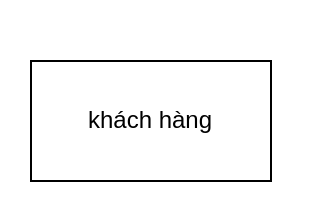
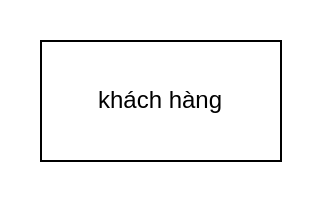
- <mxCell id="2" value="khách hàng" style="rounded=0;whiteSpace=wrap;html=1;" vertex="1" parent="1"><mxGeometry x="15" y="30" width="120" height="60" as="geometry" /></mxCell>
+ <mxCell id="2" value="khách hàng" style="rounded=0;whiteSpace=wrap;html=1;" vertex="1" parent="1"><mxGeometry x="20" y="20" width="120" height="60" as="geometry" /></mxCell>
